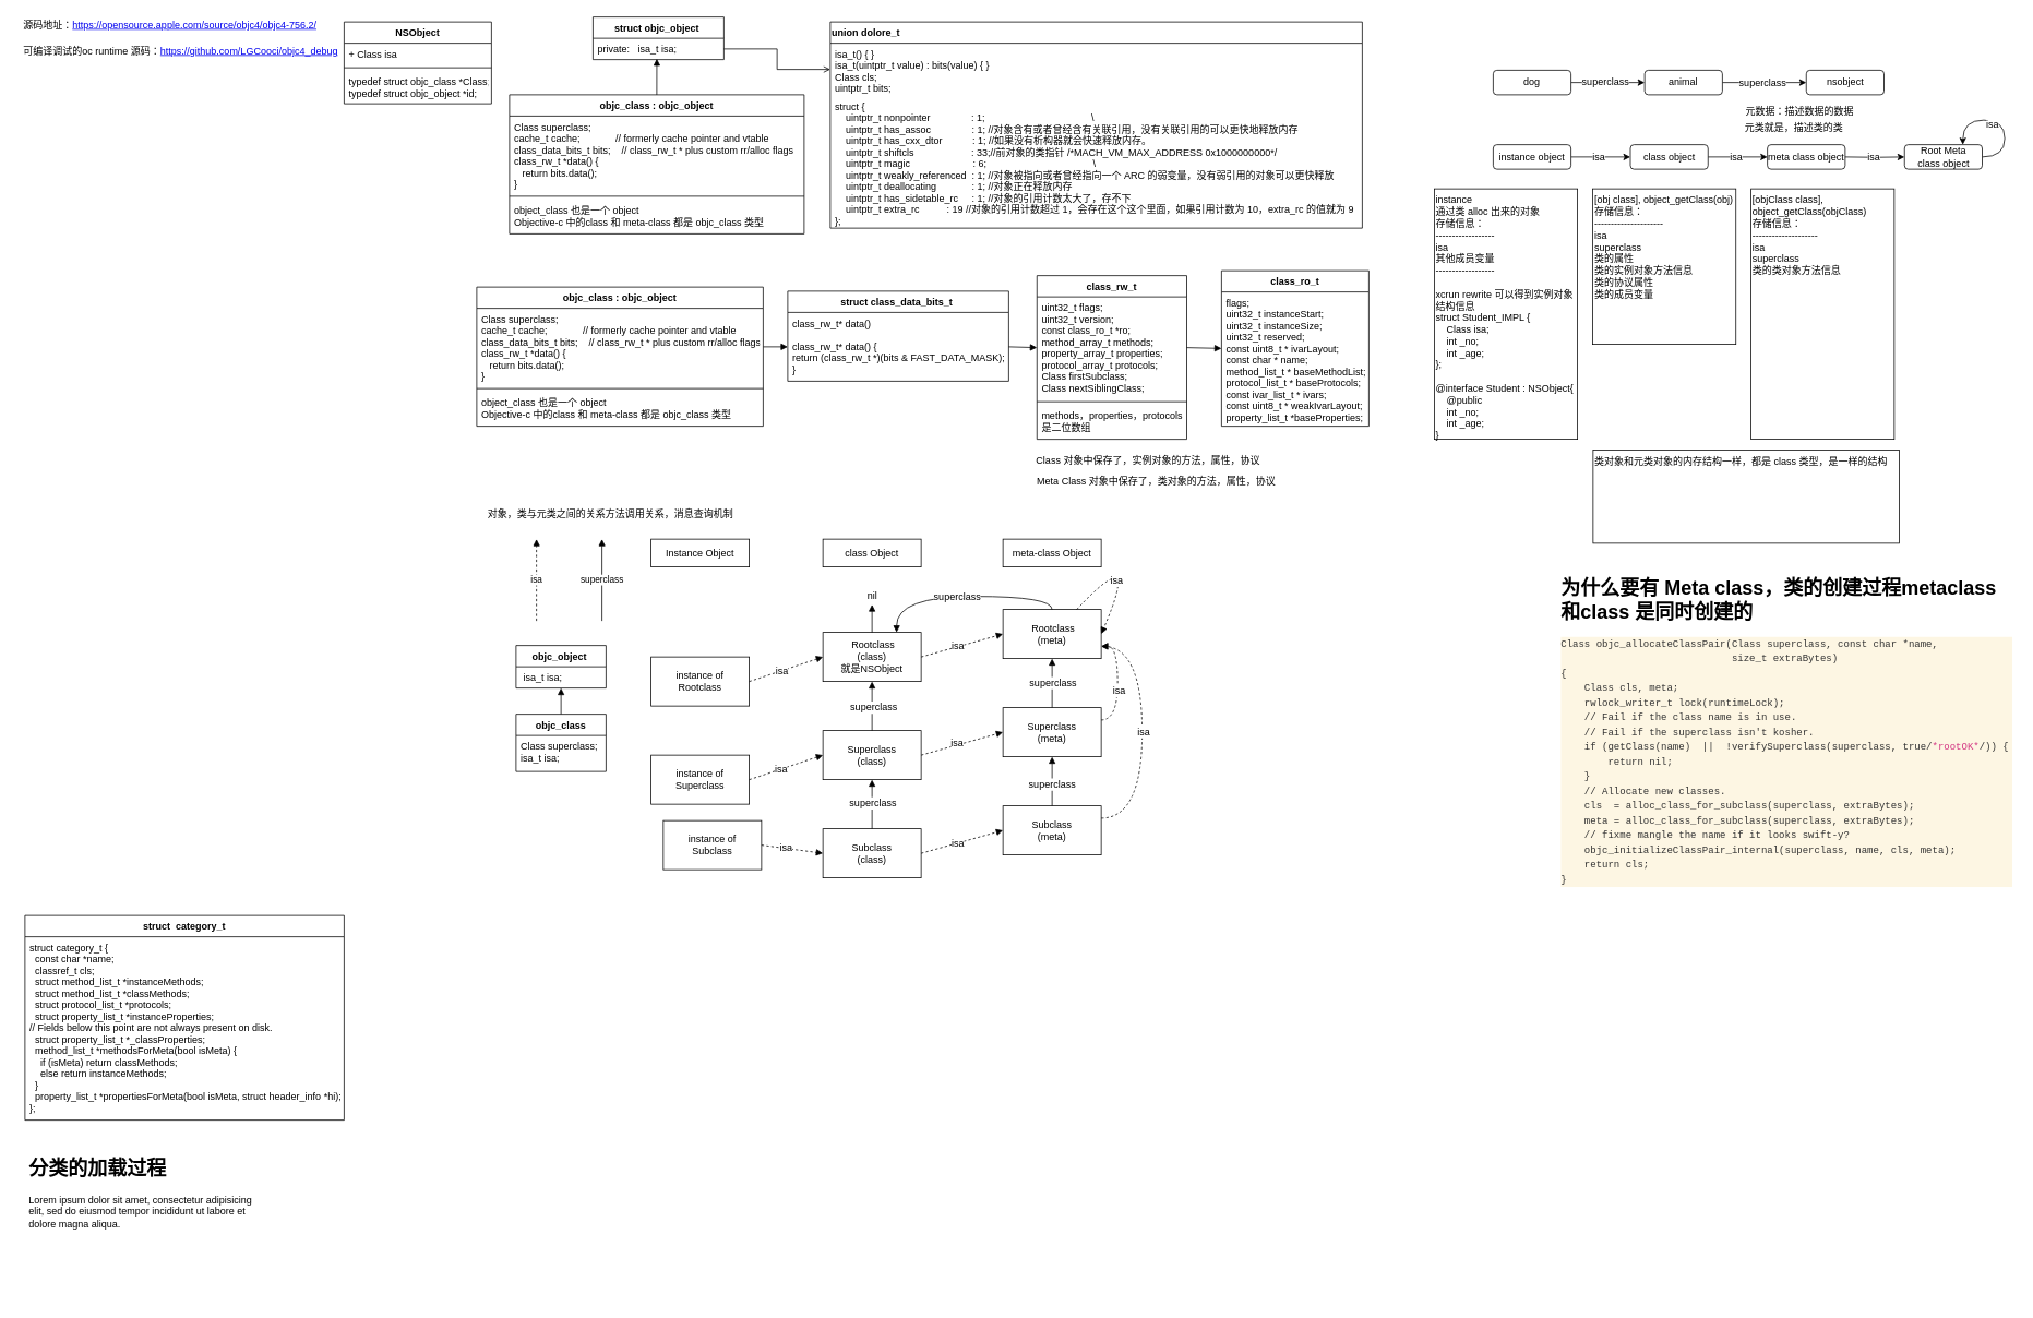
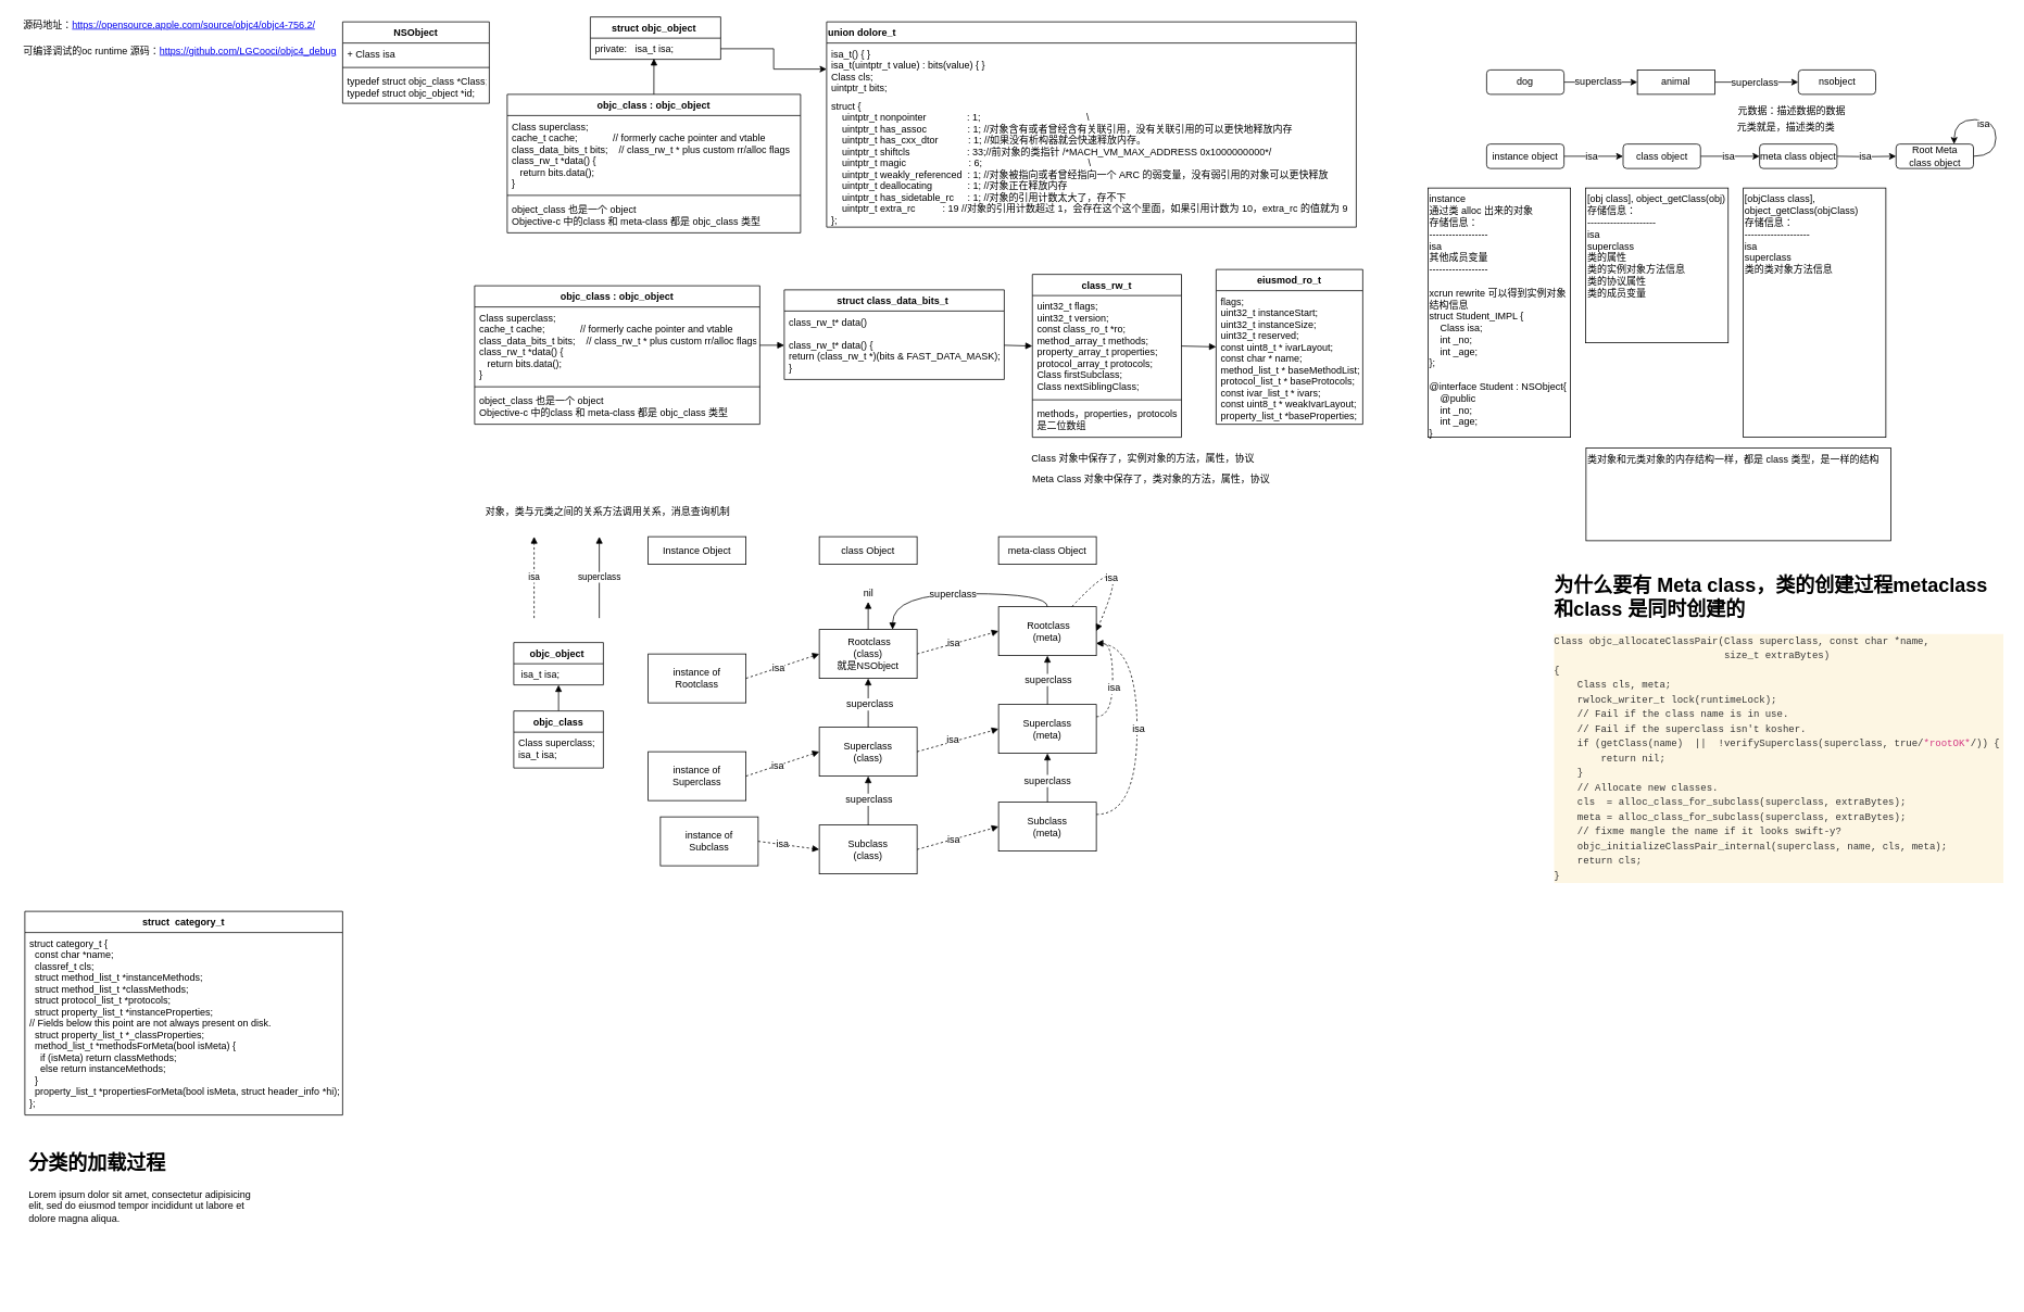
- <mxCell id="96" style="edgeStyle=orthogonalEdgeStyle;rounded=0;orthogonalLoop=1;jettySize=auto;html=1;exitX=1;exitY=0.5;exitDx=0;exitDy=0;entryX=0;entryY=0.5;entryDx=0;entryDy=0;endArrow=open;" parent="1" source="11" target="13" edge="1"><mxGeometry relative="1" as="geometry" /></mxCell>
+ <mxCell id="96" style="edgeStyle=orthogonalEdgeStyle;rounded=0;orthogonalLoop=1;jettySize=auto;html=1;exitX=1;exitY=0.5;exitDx=0;exitDy=0;entryX=0;entryY=0.5;entryDx=0;entryDy=0;" parent="1" source="11" target="13" edge="1"><mxGeometry relative="1" as="geometry" /></mxCell>
- <mxCell id="107" value="animal" style="rounded=1;whiteSpace=wrap;html=1;" vertex="1" parent="1"><mxGeometry x="2009" y="85" width="95" height="30" as="geometry" /></mxCell>
+ <mxCell id="107" value="animal" style="whiteSpace=wrap;html=1;rounded=0;" vertex="1" parent="1"><mxGeometry x="2009" y="85" width="95" height="30" as="geometry" /></mxCell>
- <mxCell id="76" value="class_ro_t" style="swimlane;fontStyle=1;align=center;verticalAlign=top;childLayout=stackLayout;horizontal=1;startSize=26;horizontalStack=0;resizeParent=1;resizeParentMax=0;resizeLast=0;collapsible=1;marginBottom=0;" parent="1" vertex="1"><mxGeometry x="1492" y="330" width="180" height="190" as="geometry" /></mxCell>
+ <mxCell id="76" value="eiusmod_ro_t" style="swimlane;fontStyle=1;align=center;verticalAlign=top;childLayout=stackLayout;horizontal=1;startSize=26;horizontalStack=0;resizeParent=1;resizeParentMax=0;resizeLast=0;collapsible=1;marginBottom=0;" parent="1" vertex="1"><mxGeometry x="1492" y="330" width="180" height="190" as="geometry" /></mxCell>
